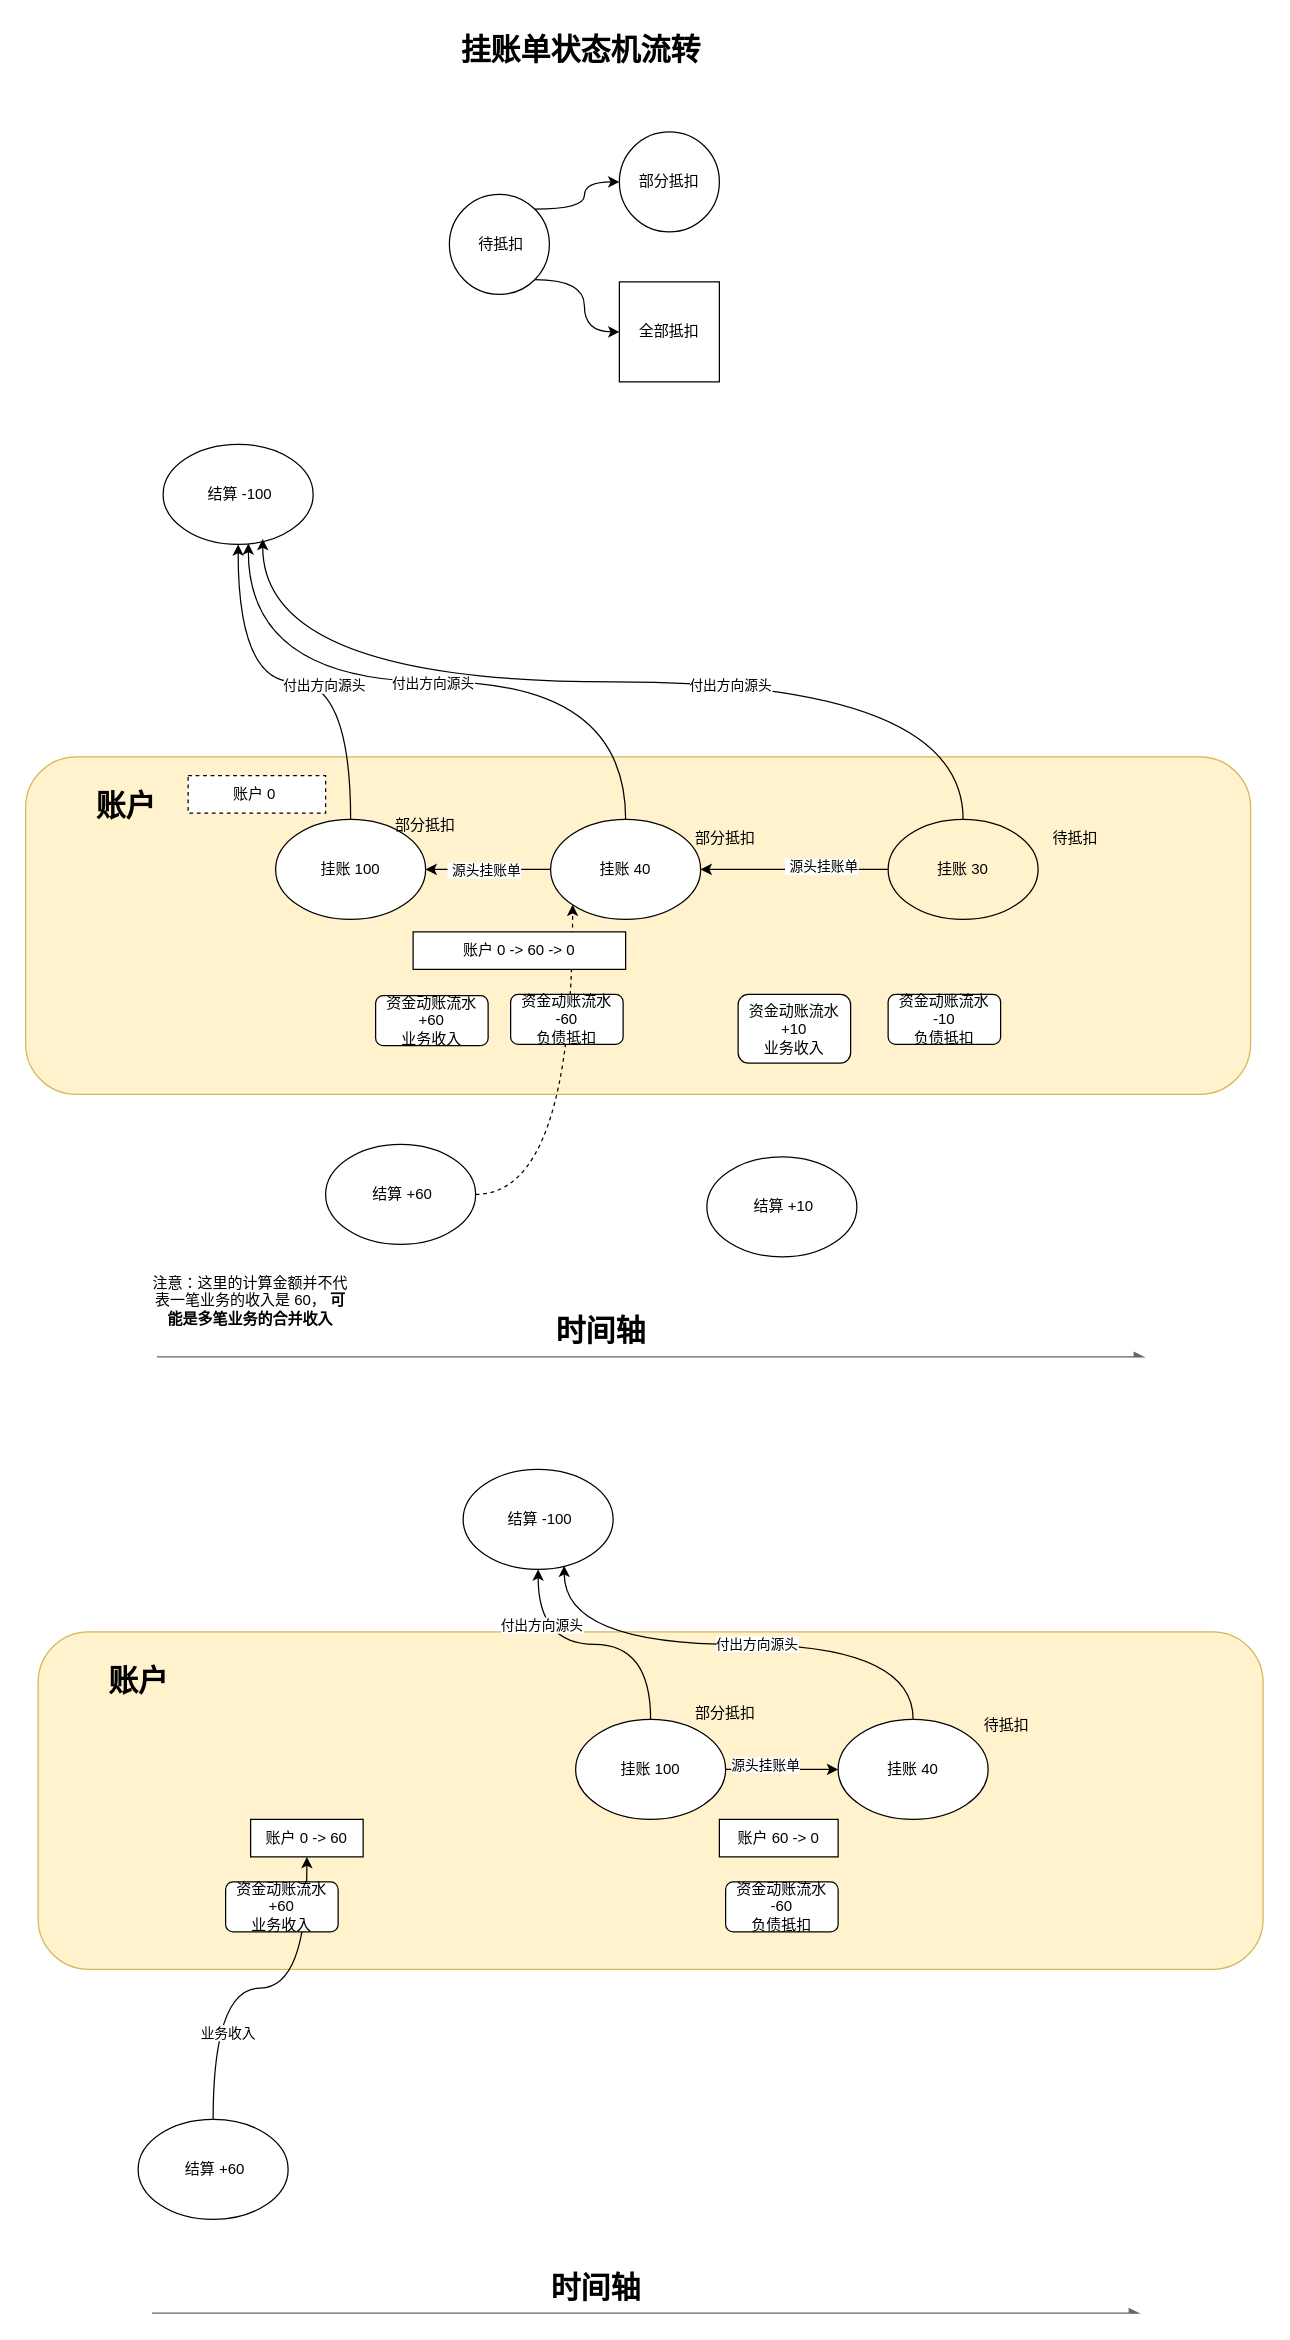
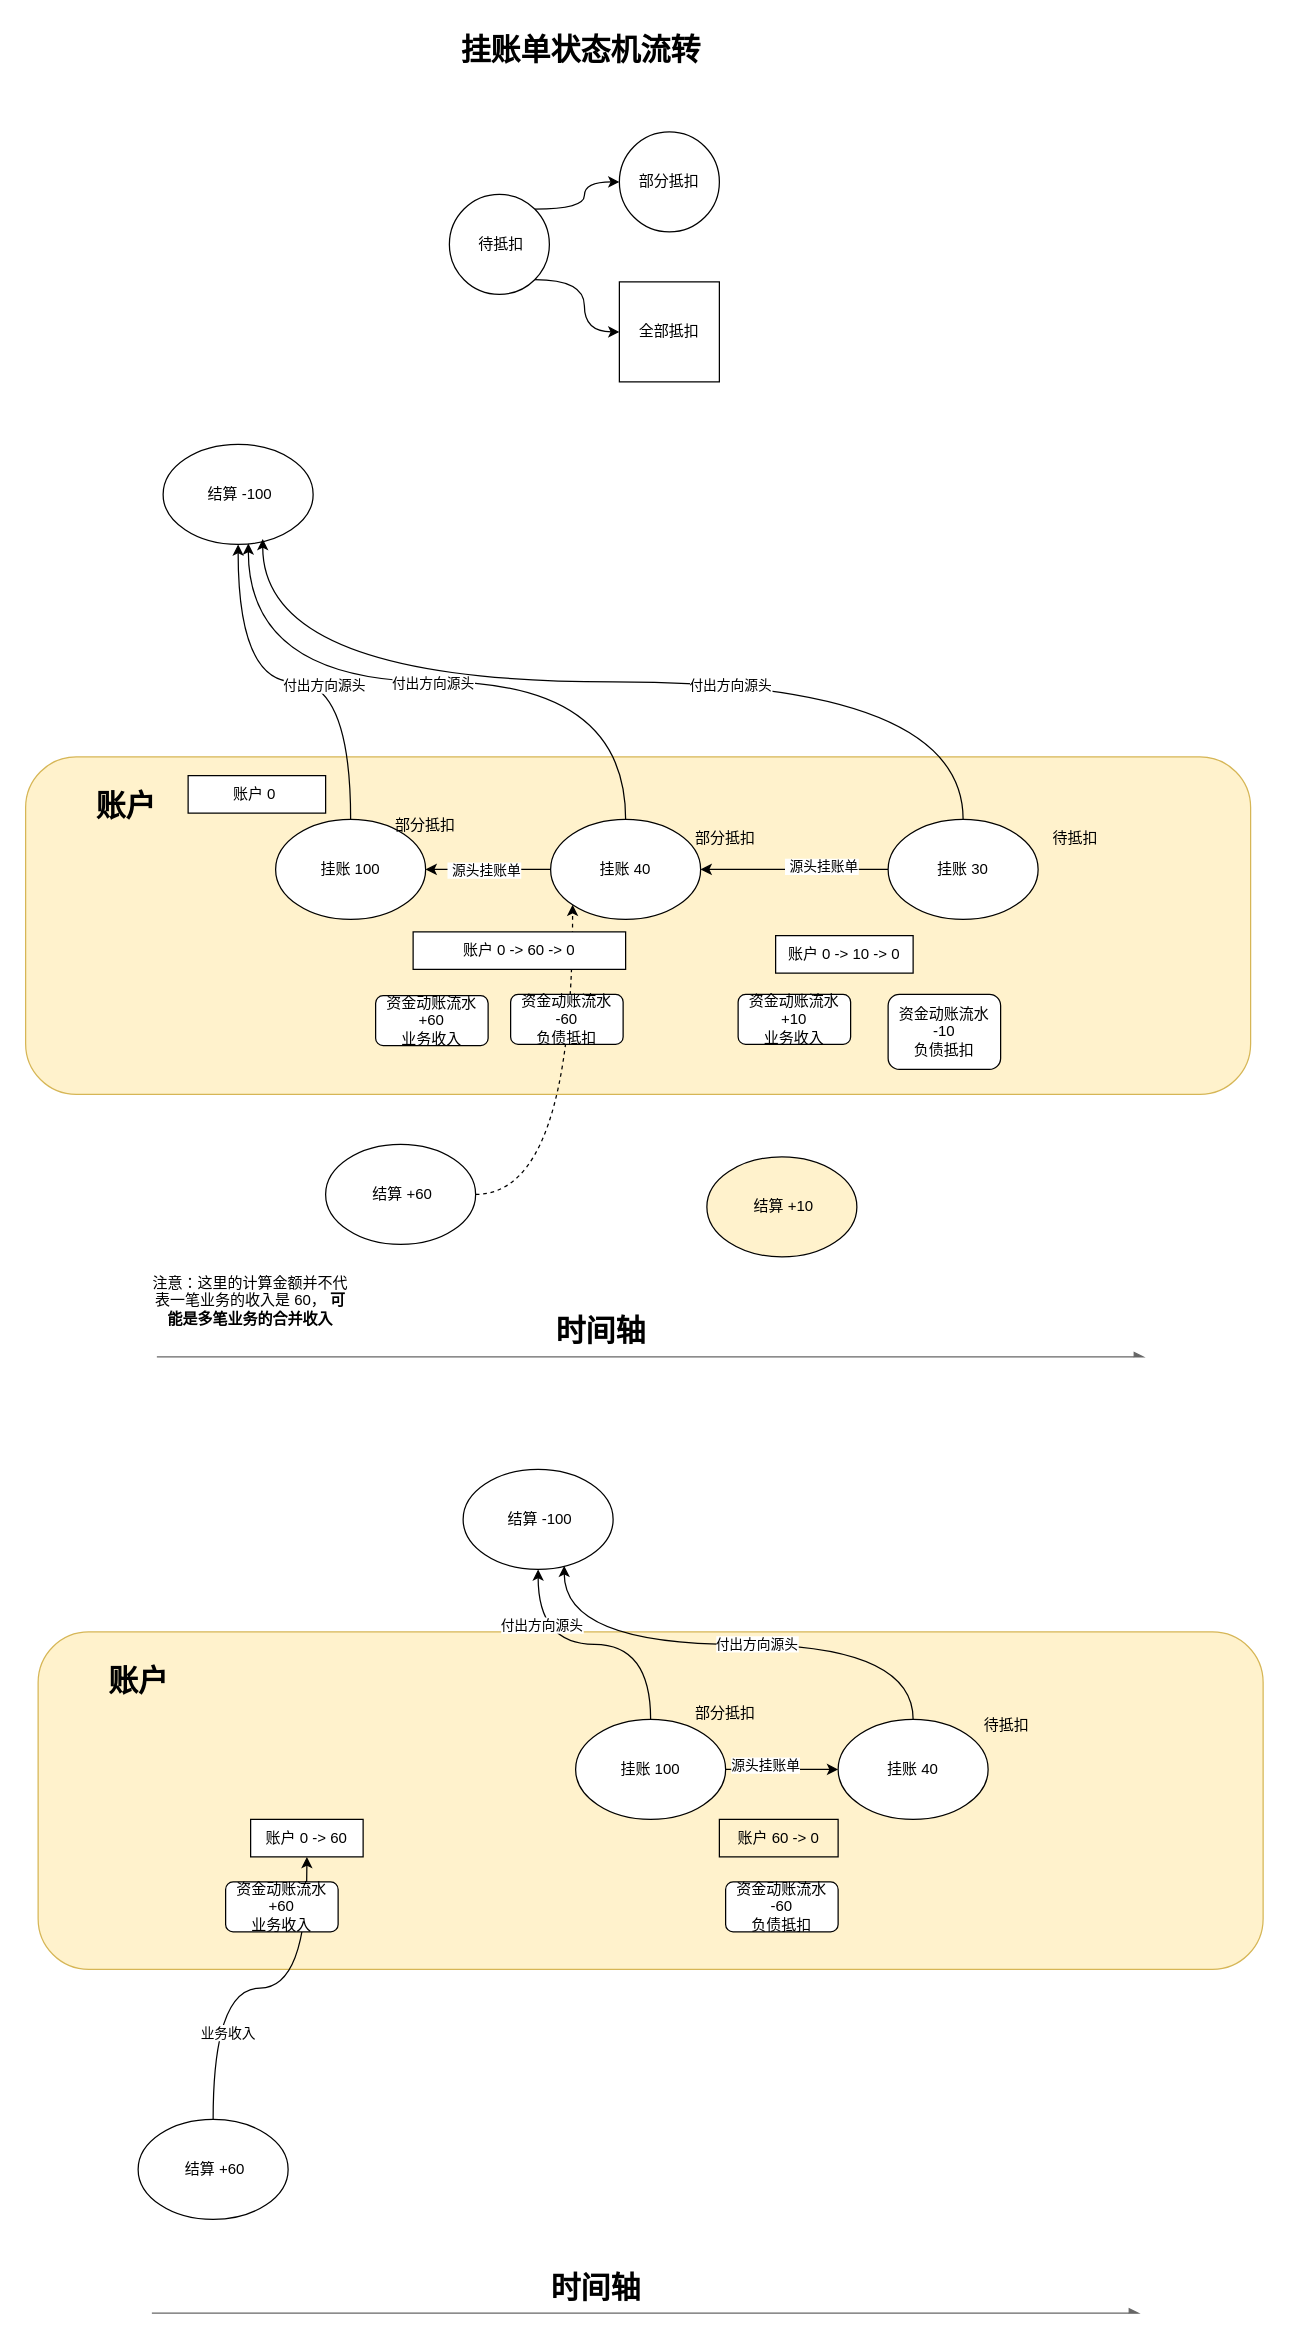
- <mxCell id="54" value="账户 0&amp;nbsp;" style="rounded=0;whiteSpace=wrap;html=1;dashed=1;" parent="1" vertex="1"><mxGeometry x="150" y="620" width="110" height="30" as="geometry" /></mxCell>
+ <mxCell id="54" value="账户 0&amp;nbsp;" style="rounded=0;whiteSpace=wrap;html=1;" parent="1" vertex="1"><mxGeometry x="150" y="620" width="110" height="30" as="geometry" /></mxCell>
- <mxCell id="21" value="挂账 30" style="ellipse;whiteSpace=wrap;html=1;fillColor=#fff2cc;" parent="1" vertex="1"><mxGeometry x="710" y="655" width="120" height="80" as="geometry" /></mxCell>
+ <mxCell id="21" value="挂账 30" style="ellipse;whiteSpace=wrap;html=1;" parent="1" vertex="1"><mxGeometry x="710" y="655" width="120" height="80" as="geometry" /></mxCell>
+ <mxCell id="53" value="账户 0 -&amp;gt; 10 -&amp;gt; 0" style="rounded=0;whiteSpace=wrap;html=1;" parent="1" vertex="1"><mxGeometry x="620" y="748" width="110" height="30" as="geometry" /></mxCell>
- <mxCell id="26" value="资金动账流水&lt;div&gt;-10&lt;/div&gt;&lt;div&gt;负债抵扣&lt;/div&gt;" style="rounded=1;whiteSpace=wrap;html=1;" parent="1" vertex="1"><mxGeometry x="710" y="795" width="90" height="40" as="geometry" /></mxCell>
+ <mxCell id="26" value="资金动账流水&lt;div&gt;-10&lt;/div&gt;&lt;div&gt;负债抵扣&lt;/div&gt;" style="rounded=1;whiteSpace=wrap;html=1;" parent="1" vertex="1"><mxGeometry x="710" y="795" width="90" height="60" as="geometry" /></mxCell>
- <mxCell id="25" value="资金动账流水&lt;div&gt;+10&lt;/div&gt;&lt;div&gt;业务收入&lt;/div&gt;" style="rounded=1;whiteSpace=wrap;html=1;" parent="1" vertex="1"><mxGeometry x="590" y="795" width="90" height="55" as="geometry" /></mxCell>
+ <mxCell id="25" value="资金动账流水&lt;div&gt;+10&lt;/div&gt;&lt;div&gt;业务收入&lt;/div&gt;" style="rounded=1;whiteSpace=wrap;html=1;" parent="1" vertex="1"><mxGeometry x="590" y="795" width="90" height="40" as="geometry" /></mxCell>
- <mxCell id="16" value="&amp;nbsp;结算 +10" style="ellipse;whiteSpace=wrap;html=1;" parent="1" vertex="1"><mxGeometry x="565" y="925" width="120" height="80" as="geometry" /></mxCell>
+ <mxCell id="16" value="&amp;nbsp;结算 +10" style="ellipse;whiteSpace=wrap;html=1;fillColor=#fff2cc;" parent="1" vertex="1"><mxGeometry x="565" y="925" width="120" height="80" as="geometry" /></mxCell>
- <mxCell id="51" value="账户 60 -&amp;gt; 0" style="rounded=0;whiteSpace=wrap;html=1;" parent="1" vertex="1"><mxGeometry x="575" y="1455" width="95" height="30" as="geometry" /></mxCell>
+ <mxCell id="51" value="账户 60 -&amp;gt; 0" style="rounded=0;whiteSpace=wrap;html=1;fillColor=#fff2cc;" parent="1" vertex="1"><mxGeometry x="575" y="1455" width="95" height="30" as="geometry" /></mxCell>
